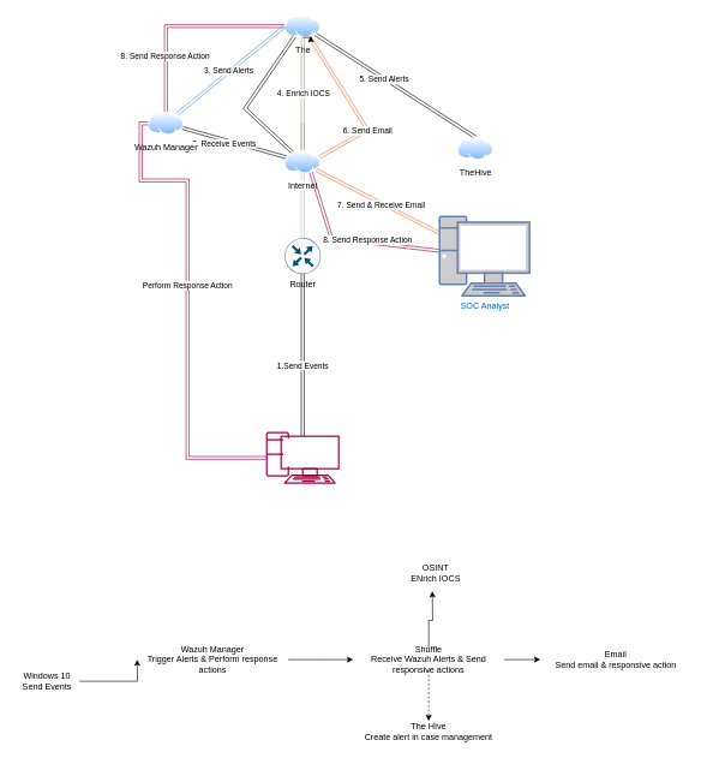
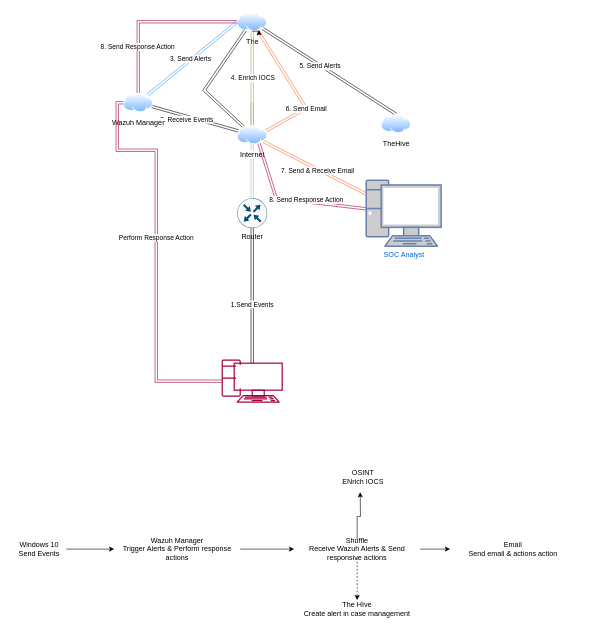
- <mxCell id="43" value="Email&lt;div&gt;Send email &amp;amp; responsive action&lt;/div&gt;" style="text;html=1;align=center;verticalAlign=middle;whiteSpace=wrap;rounded=0;" vertex="1" parent="1"><mxGeometry x="750" y="900" width="210" height="30" as="geometry" /></mxCell>
+ <mxCell id="43" value="Email&lt;div&gt;Send email &amp;amp; actions action&lt;/div&gt;" style="text;html=1;align=center;verticalAlign=middle;whiteSpace=wrap;rounded=0;" vertex="1" parent="1"><mxGeometry x="750" y="900" width="210" height="30" as="geometry" /></mxCell>
- <mxCell id="34" value="Windows 10 Send Events" style="text;html=1;align=center;verticalAlign=middle;whiteSpace=wrap;rounded=0;" vertex="1" parent="1"><mxGeometry x="20" y="930" width="90" height="30" as="geometry" /></mxCell>
+ <mxCell id="34" value="Windows 10 Send Events" style="text;html=1;align=center;verticalAlign=middle;whiteSpace=wrap;rounded=0;" vertex="1" parent="1"><mxGeometry x="20" y="900" width="90" height="30" as="geometry" /></mxCell>
